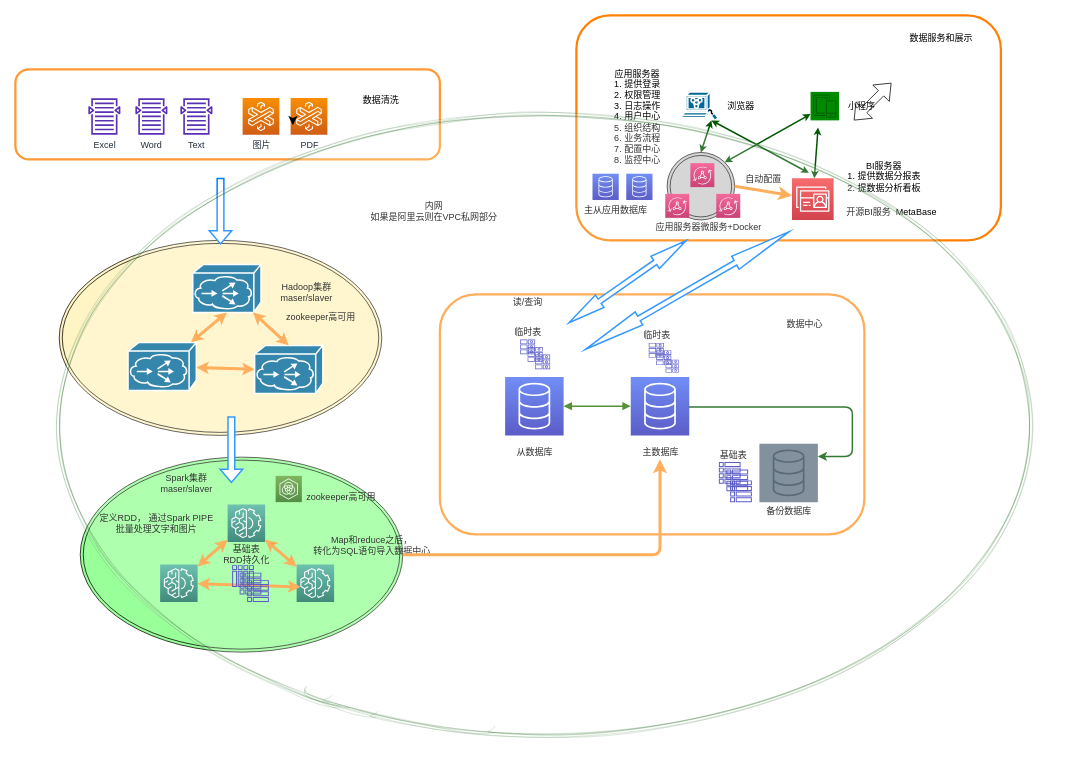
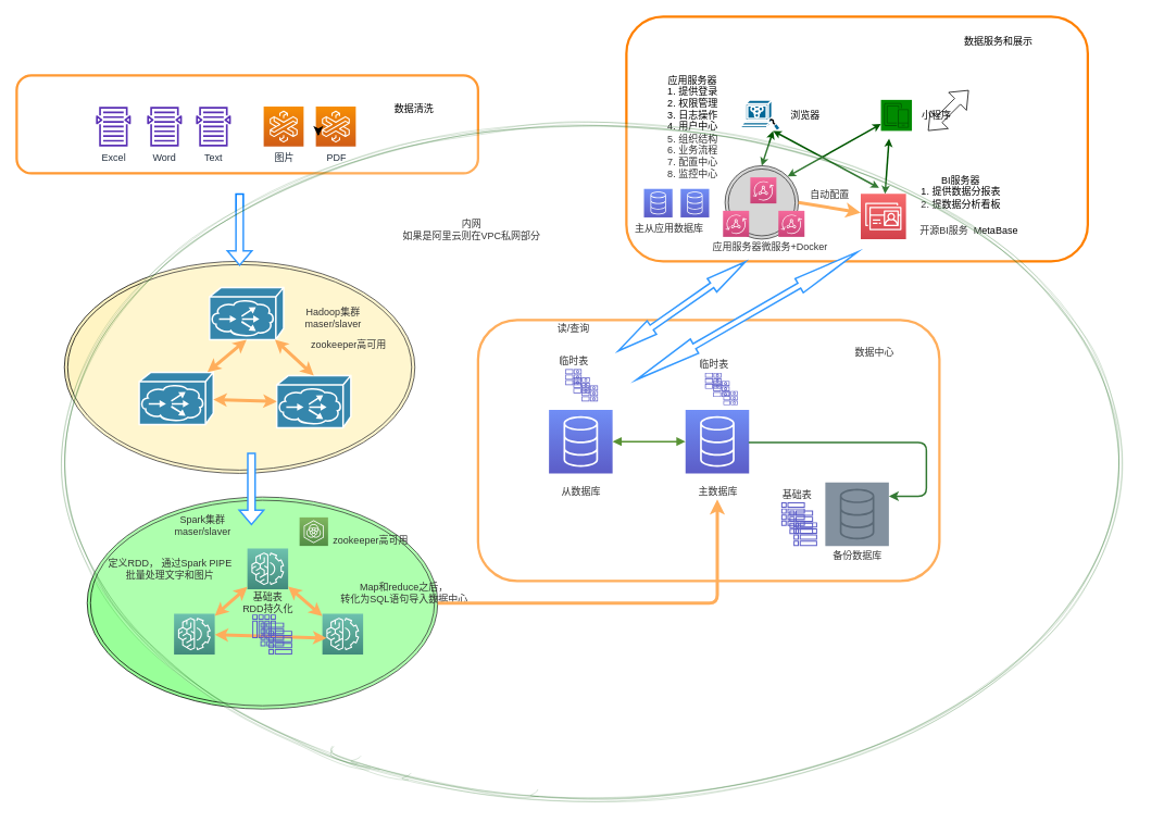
- <mxCell id="25" value="数据服务和展示" style="text;html=1;resizable=0;autosize=1;align=center;verticalAlign=middle;points=[];fillColor=none;strokeColor=none;rounded=0;fontColor=#000000;" parent="1" vertex="1"><mxGeometry x="1204" y="40" width="100" height="20" as="geometry" /></mxCell>
+ <mxCell id="25" value="数据服务和展示" style="text;html=1;resizable=0;autosize=1;align=center;verticalAlign=middle;points=[];fillColor=none;strokeColor=none;rounded=0;fontColor=#000000;" parent="1" vertex="1"><mxGeometry x="1174" y="40" width="100" height="20" as="geometry" /></mxCell>
